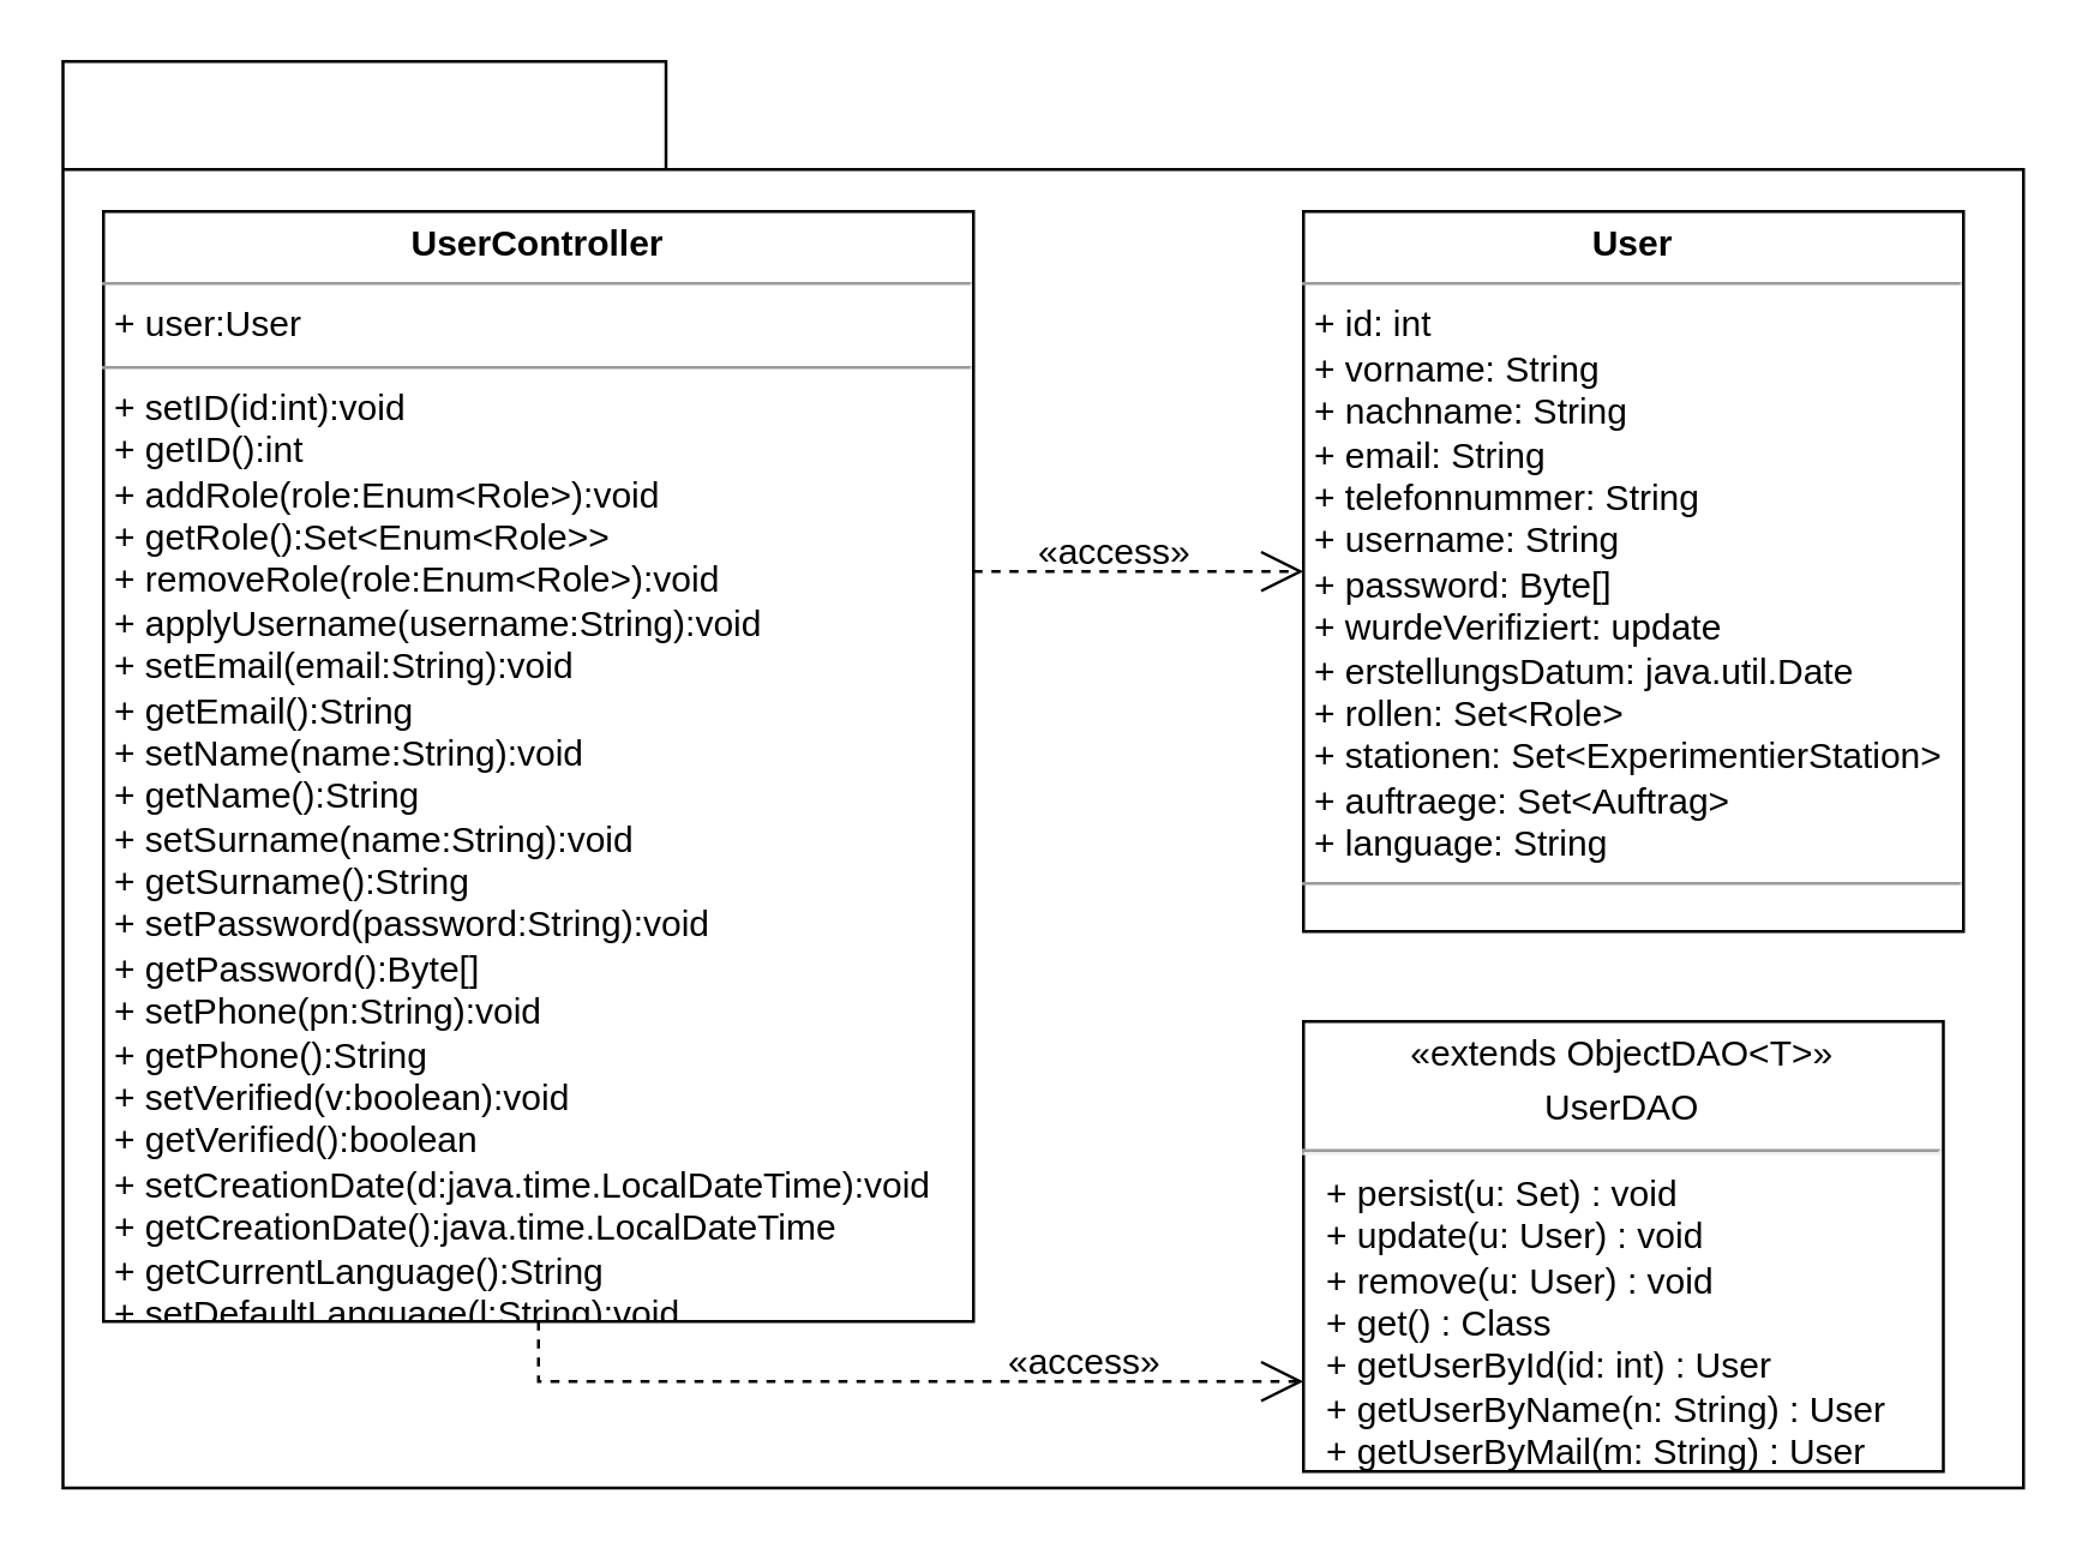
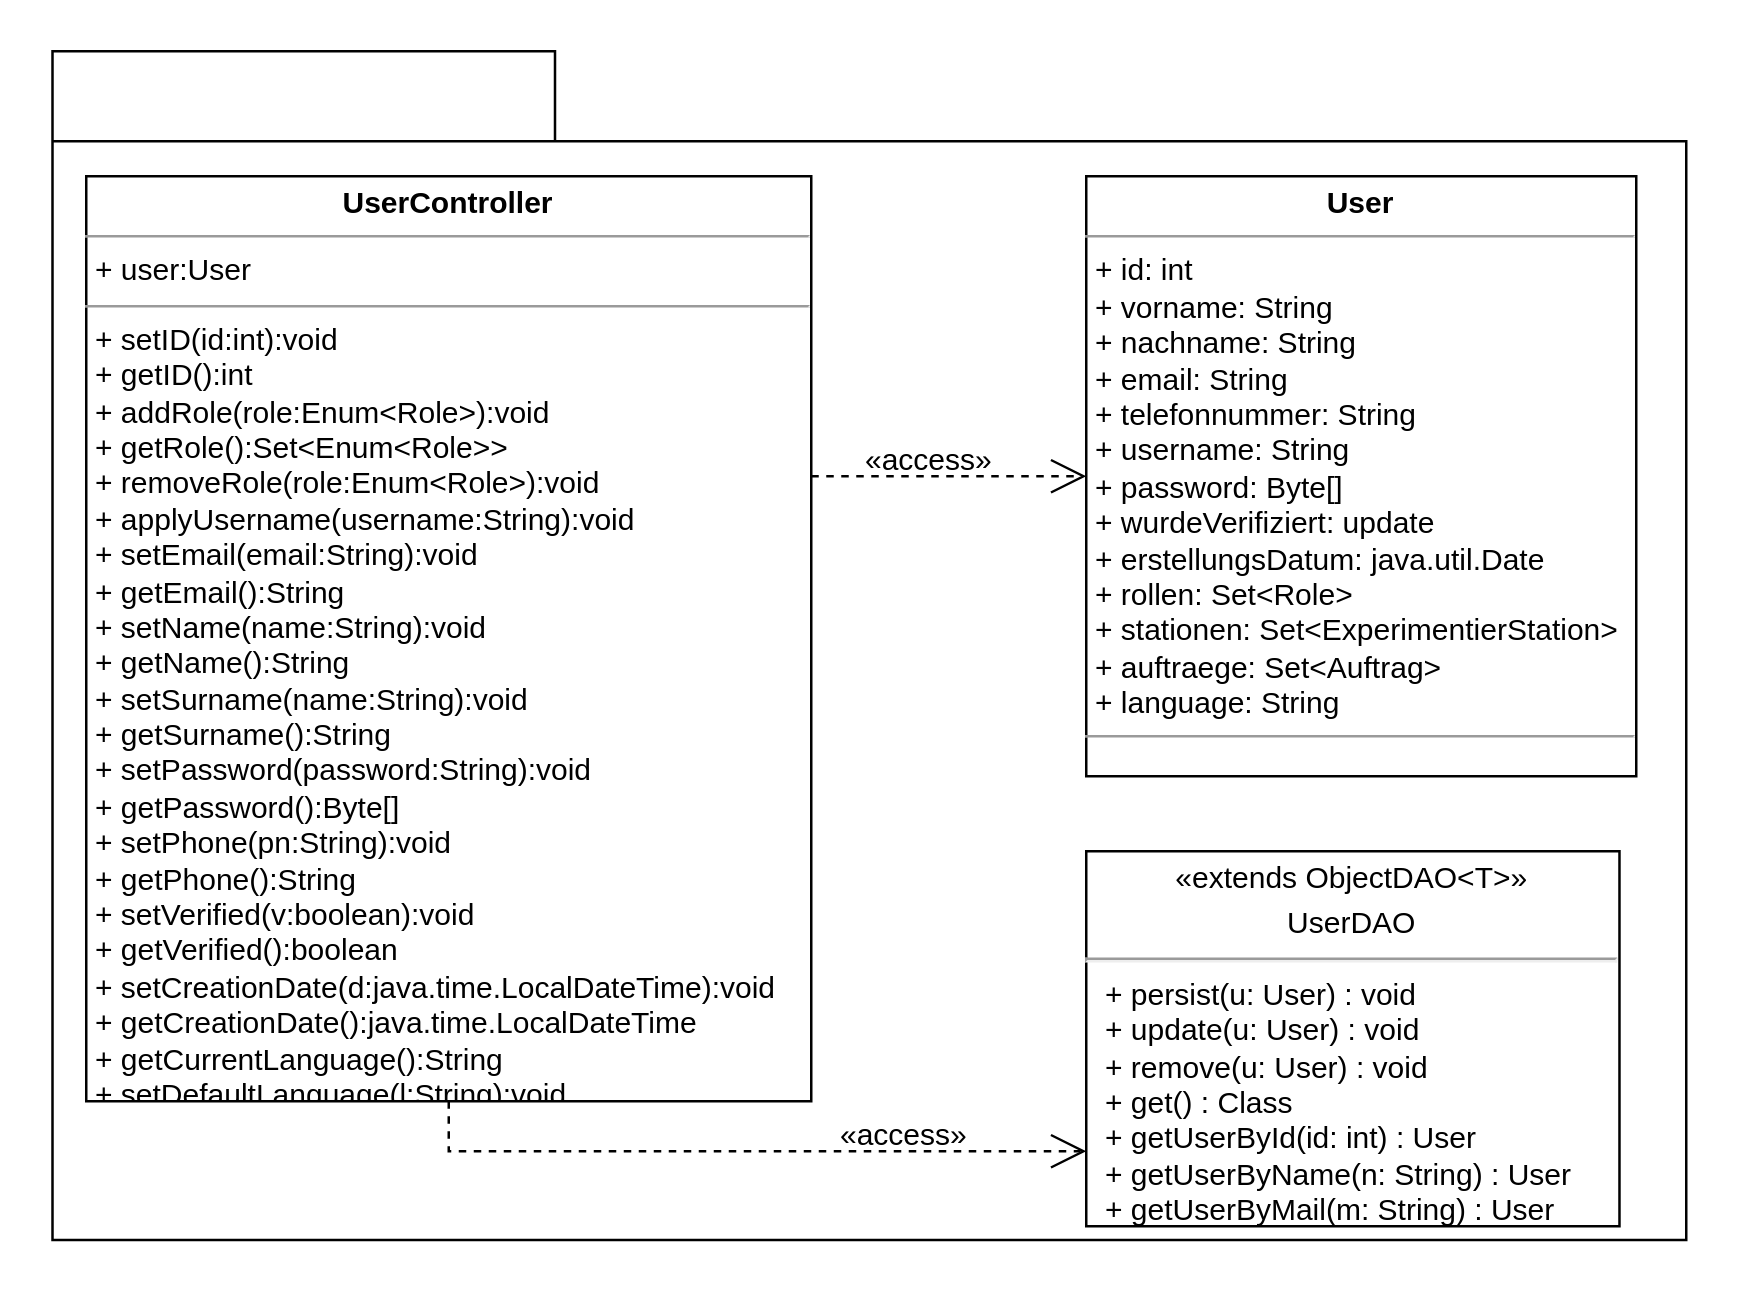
- <mxCell id="7" value="&lt;p style=&quot;margin: 4px 0px 0px ; text-align: center&quot;&gt;«extends ObjectDAO&amp;lt;T&amp;gt;»&lt;/p&gt;&lt;p style=&quot;margin: 4px 0px 0px ; text-align: center&quot;&gt;UserDAO&lt;/p&gt;&lt;hr&gt;&lt;p style=&quot;margin: 0px ; margin-left: 8px&quot;&gt;&lt;span&gt;+ persist(u: Set) : void&lt;/span&gt;&lt;br&gt;&lt;/p&gt;&lt;p style=&quot;margin: 0px ; margin-left: 8px&quot;&gt;+ update(u: User) : void&lt;/p&gt;&lt;p style=&quot;margin: 0px ; margin-left: 8px&quot;&gt;+ remove(u: User) : void&lt;/p&gt;&lt;p style=&quot;margin: 0px ; margin-left: 8px&quot;&gt;+ get() : Class&lt;/p&gt;&lt;p style=&quot;margin: 0px ; margin-left: 8px&quot;&gt;+ getUserById(id: int) : User&lt;/p&gt;&lt;p style=&quot;margin: 0px ; margin-left: 8px&quot;&gt;+ getUserByName(n: String) : User&lt;/p&gt;&lt;p style=&quot;margin: 0px ; margin-left: 8px&quot;&gt;+ getUserByMail(m: String) : User&lt;/p&gt;&lt;p style=&quot;margin: 0px ; margin-left: 8px&quot;&gt;&lt;br&gt;&lt;/p&gt;" style="verticalAlign=top;align=left;overflow=fill;fontSize=12;fontFamily=Helvetica;html=1;" vertex="1" parent="1"><mxGeometry x="434" y="340" width="213.29" height="150" as="geometry" /></mxCell>
+ <mxCell id="7" value="&lt;p style=&quot;margin: 4px 0px 0px ; text-align: center&quot;&gt;«extends ObjectDAO&amp;lt;T&amp;gt;»&lt;/p&gt;&lt;p style=&quot;margin: 4px 0px 0px ; text-align: center&quot;&gt;UserDAO&lt;/p&gt;&lt;hr&gt;&lt;p style=&quot;margin: 0px ; margin-left: 8px&quot;&gt;&lt;span&gt;+ persist(u: User) : void&lt;/span&gt;&lt;br&gt;&lt;/p&gt;&lt;p style=&quot;margin: 0px ; margin-left: 8px&quot;&gt;+ update(u: User) : void&lt;/p&gt;&lt;p style=&quot;margin: 0px ; margin-left: 8px&quot;&gt;+ remove(u: User) : void&lt;/p&gt;&lt;p style=&quot;margin: 0px ; margin-left: 8px&quot;&gt;+ get() : Class&lt;/p&gt;&lt;p style=&quot;margin: 0px ; margin-left: 8px&quot;&gt;+ getUserById(id: int) : User&lt;/p&gt;&lt;p style=&quot;margin: 0px ; margin-left: 8px&quot;&gt;+ getUserByName(n: String) : User&lt;/p&gt;&lt;p style=&quot;margin: 0px ; margin-left: 8px&quot;&gt;+ getUserByMail(m: String) : User&lt;/p&gt;&lt;p style=&quot;margin: 0px ; margin-left: 8px&quot;&gt;&lt;br&gt;&lt;/p&gt;" style="verticalAlign=top;align=left;overflow=fill;fontSize=12;fontFamily=Helvetica;html=1;" vertex="1" parent="1"><mxGeometry x="434" y="340" width="213.29" height="150" as="geometry" /></mxCell>
